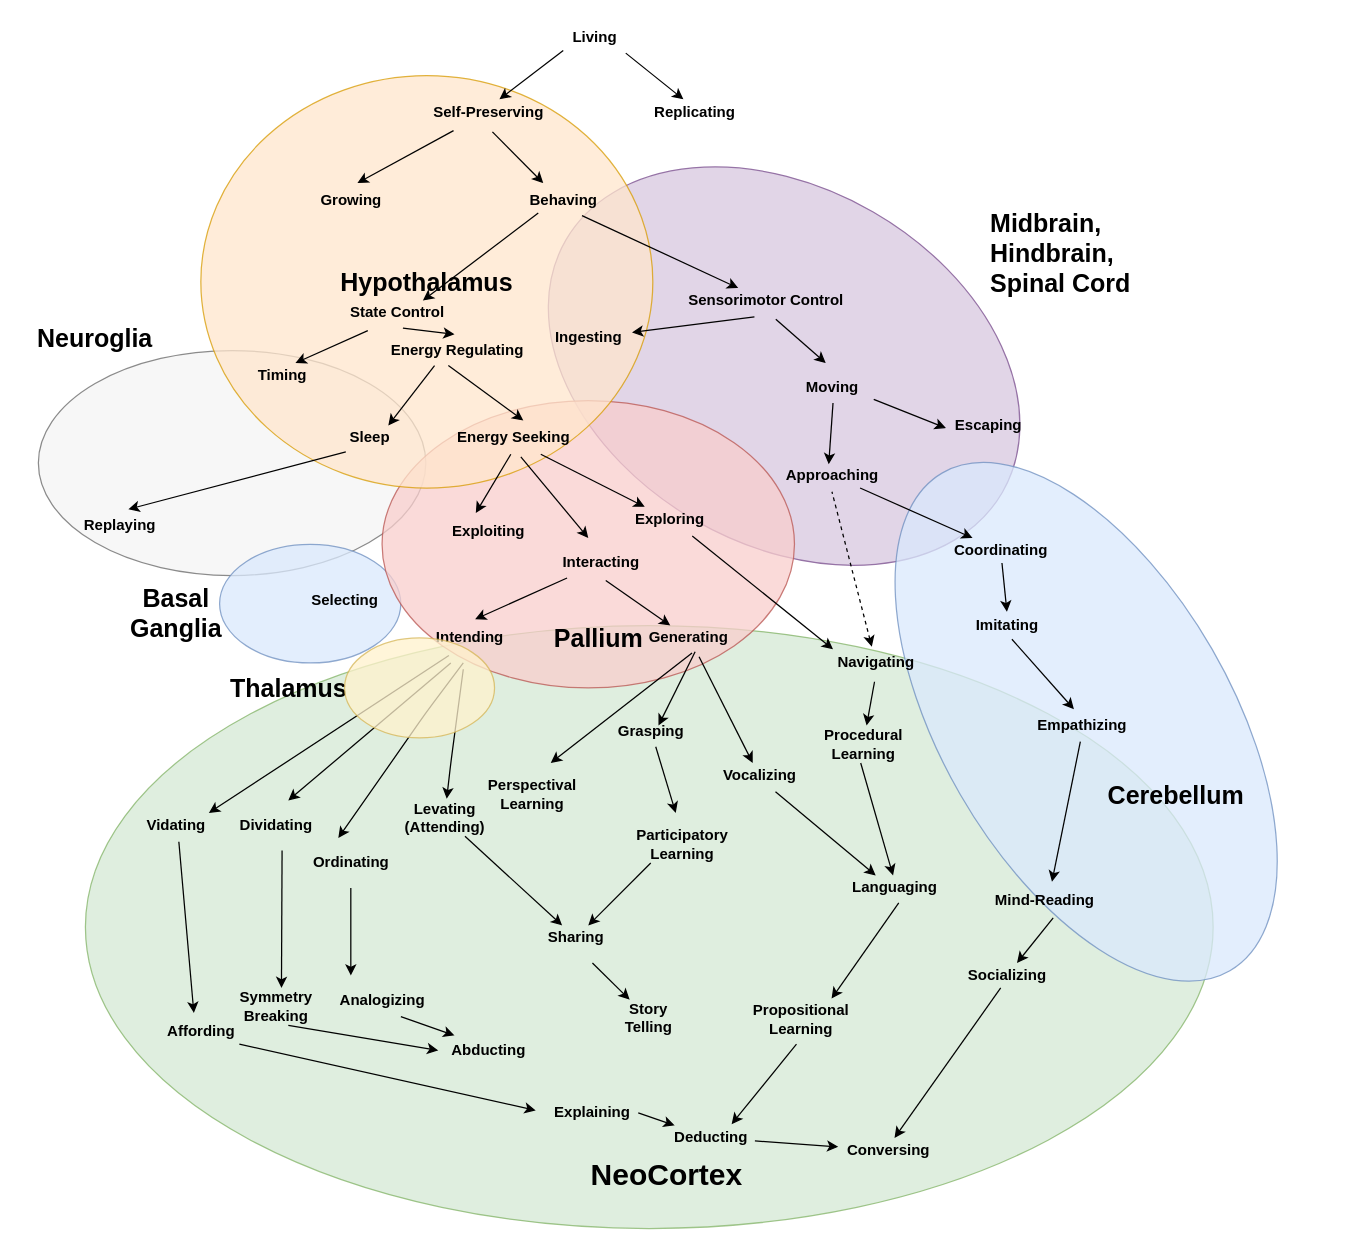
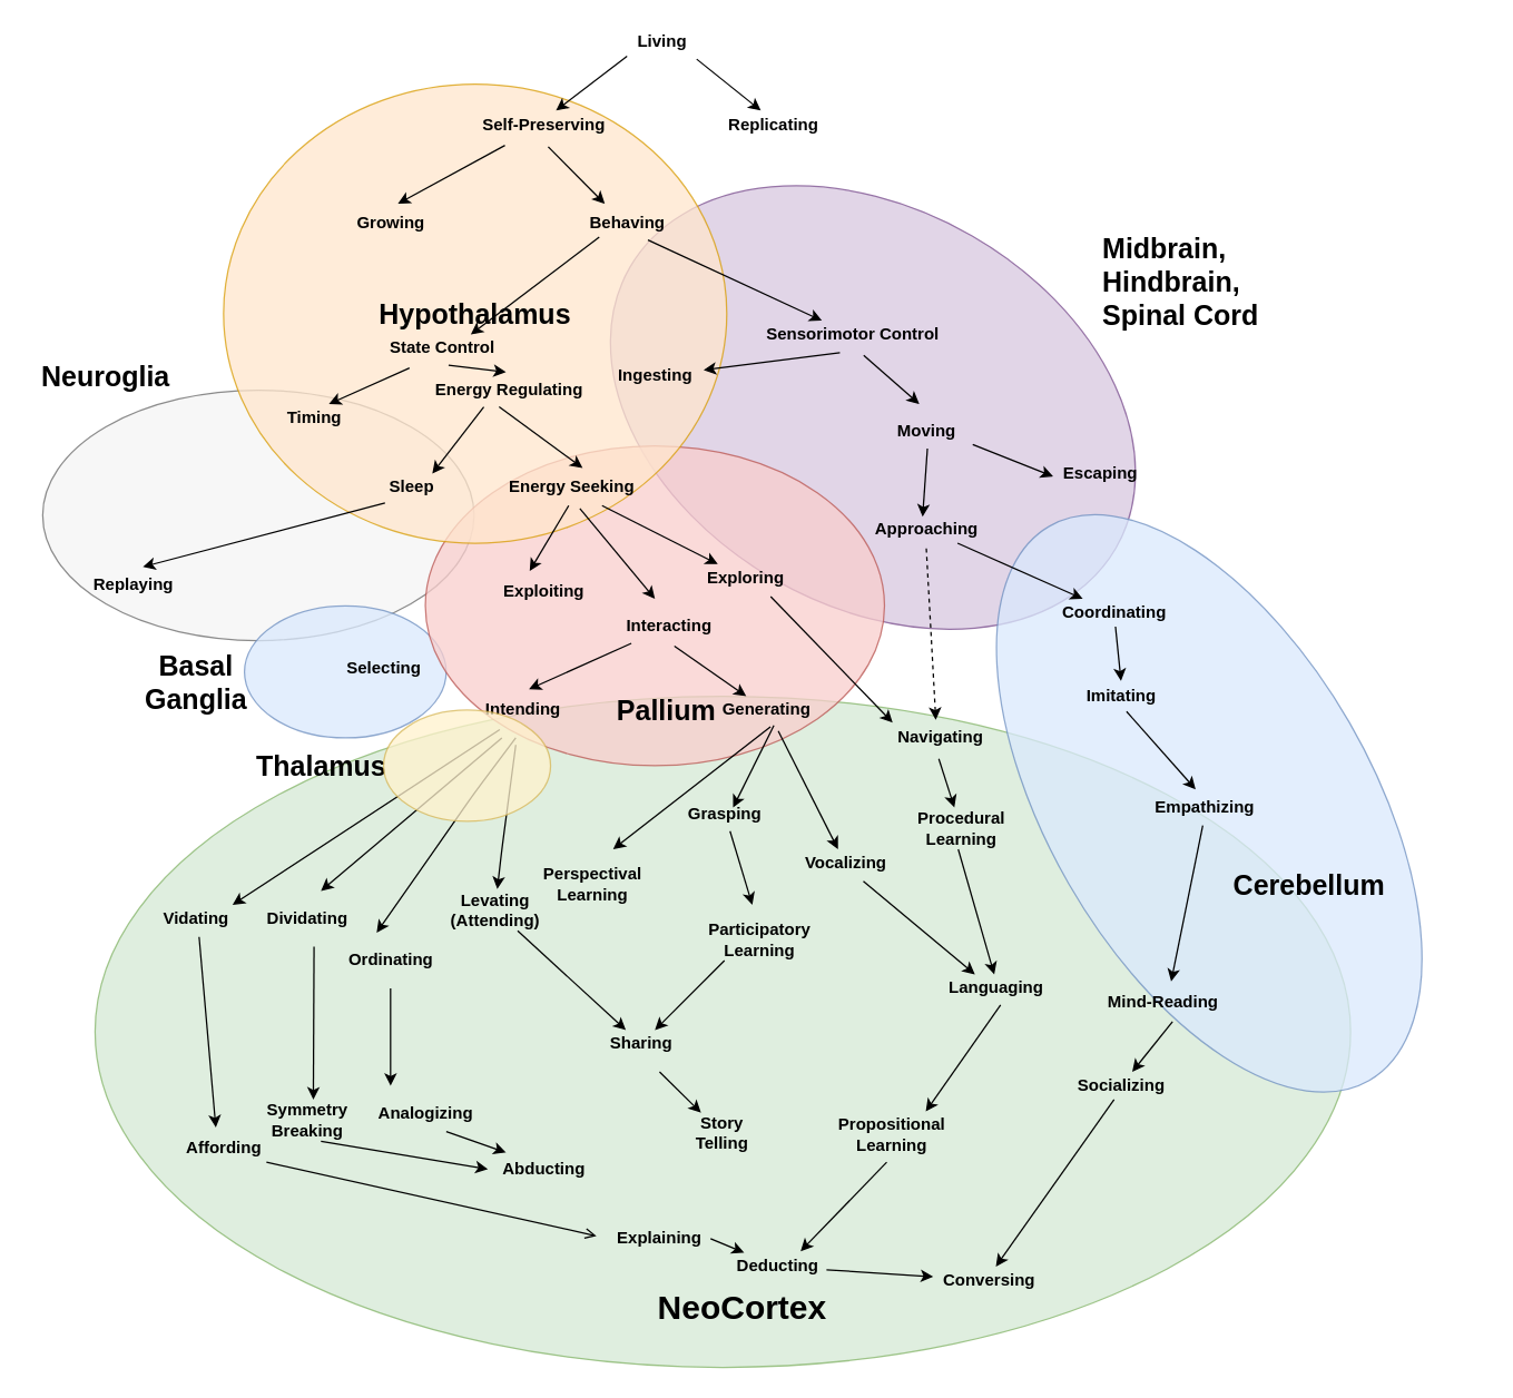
- <mxCell id="44" value="Navigating" style="text;html=1;align=center;verticalAlign=middle;resizable=0;points=[];autosize=1;fontStyle=1" parent="1" vertex="1"><mxGeometry x="660" y="520" width="80" height="20" as="geometry" /></mxCell>
+ <mxCell id="44" value="Navigating" style="text;html=1;align=center;verticalAlign=middle;resizable=0;points=[];autosize=1;fontStyle=1" parent="1" vertex="1"><mxGeometry x="635" y="520" width="80" height="20" as="geometry" /></mxCell>
- <mxCell id="100" value="" style="endArrow=classic;html=1;entryX=-0.067;entryY=0.4;entryDx=0;entryDy=0;entryPerimeter=0;exitX=0.94;exitY=1;exitDx=0;exitDy=0;exitPerimeter=0;endFill=1;" parent="1" source="93" target="96" edge="1"><mxGeometry width="50" height="50" relative="1" as="geometry"><mxPoint x="150" y="850" as="sourcePoint" /><mxPoint x="210" y="840" as="targetPoint" /></mxGeometry></mxCell>
+ <mxCell id="100" value="" style="endArrow=open;html=1;entryX=-0.067;entryY=0.4;entryDx=0;entryDy=0;entryPerimeter=0;exitX=0.94;exitY=1;exitDx=0;exitDy=0;exitPerimeter=0;endFill=1;" parent="1" source="93" target="96" edge="1"><mxGeometry width="50" height="50" relative="1" as="geometry"><mxPoint x="150" y="850" as="sourcePoint" /><mxPoint x="210" y="840" as="targetPoint" /></mxGeometry></mxCell>
- <mxCell id="102" value="&lt;b&gt;Deducting&lt;br&gt;&lt;/b&gt;" style="text;html=1;align=center;verticalAlign=middle;resizable=0;points=[];autosize=1;" parent="1" vertex="1"><mxGeometry x="533.33" y="900" width="70" height="20" as="geometry" /></mxCell>
+ <mxCell id="102" value="&lt;b&gt;Deducting&lt;br&gt;&lt;/b&gt;" style="text;html=1;align=center;verticalAlign=middle;resizable=0;points=[];autosize=1;" parent="1" vertex="1"><mxGeometry x="523.33" y="900" width="70" height="20" as="geometry" /></mxCell>
